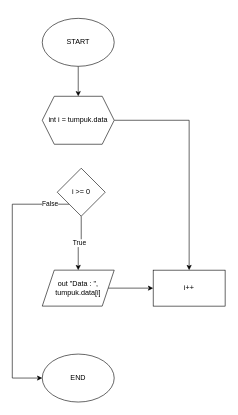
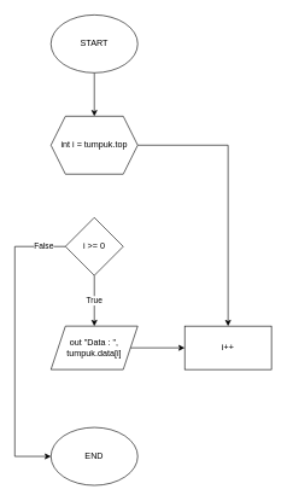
- <mxCell id="3" value="START" style="ellipse;whiteSpace=wrap;html=1;" vertex="1" parent="1"><mxGeometry x="70" y="30" width="120" height="80" as="geometry" /></mxCell>
+ <mxCell id="3" value="START" style="ellipse;whiteSpace=wrap;html=1;" vertex="1" parent="1"><mxGeometry x="70" y="20" width="120" height="80" as="geometry" /></mxCell>
- <mxCell id="5" value="int i = tumpuk.data" style="shape=hexagon;perimeter=hexagonPerimeter2;whiteSpace=wrap;html=1;fixedSize=1;" vertex="1" parent="1"><mxGeometry x="70" y="160" width="120" height="80" as="geometry" /></mxCell>
+ <mxCell id="5" value="int i = tumpuk.top" style="shape=hexagon;perimeter=hexagonPerimeter2;whiteSpace=wrap;html=1;fixedSize=1;" vertex="1" parent="1"><mxGeometry x="70" y="160" width="120" height="80" as="geometry" /></mxCell>
- <mxCell id="8" value="i &amp;gt;= 0" style="rhombus;whiteSpace=wrap;html=1;" vertex="1" parent="1"><mxGeometry x="95" y="280" width="80" height="80" as="geometry" /></mxCell>
+ <mxCell id="8" value="i &amp;gt;= 0" style="rhombus;whiteSpace=wrap;html=1;" vertex="1" parent="1"><mxGeometry x="90" y="300" width="80" height="80" as="geometry" /></mxCell>
